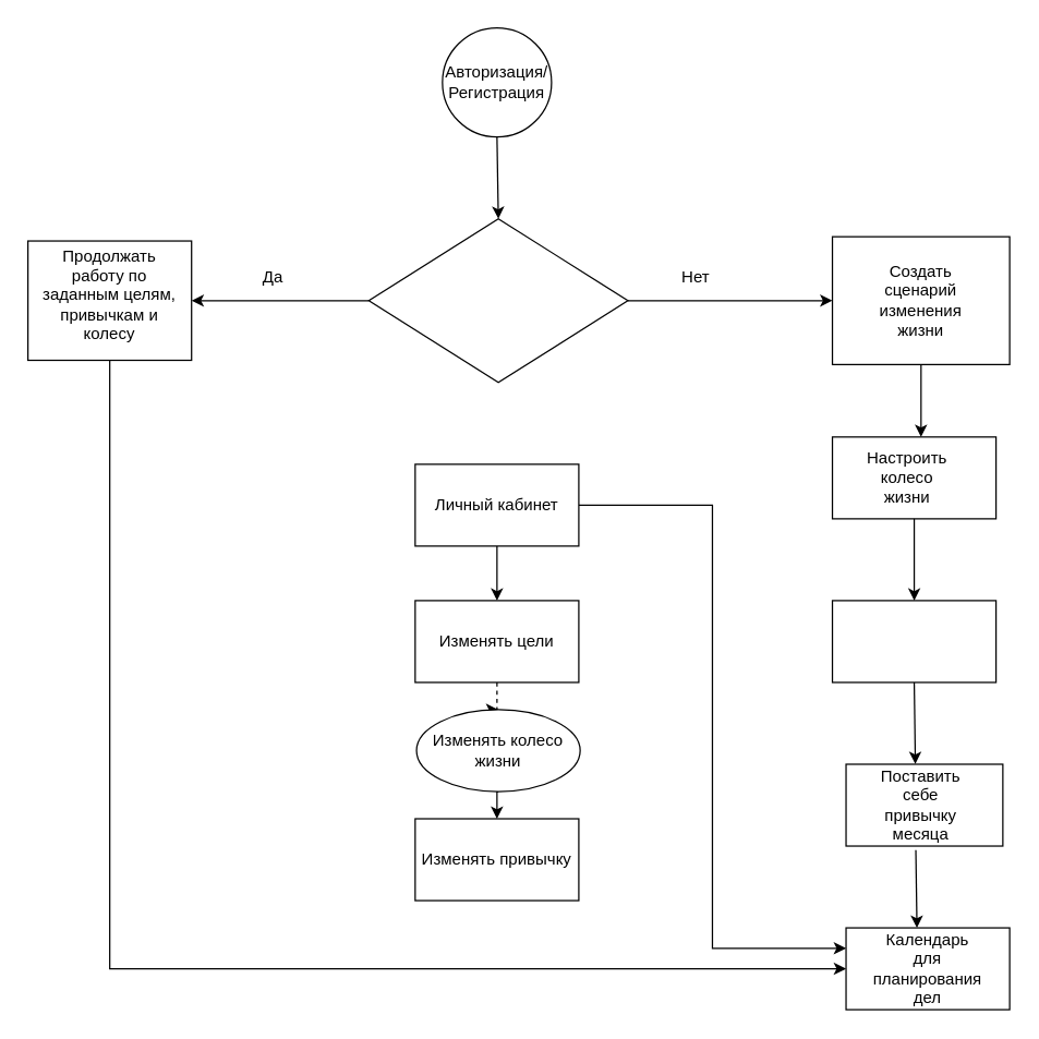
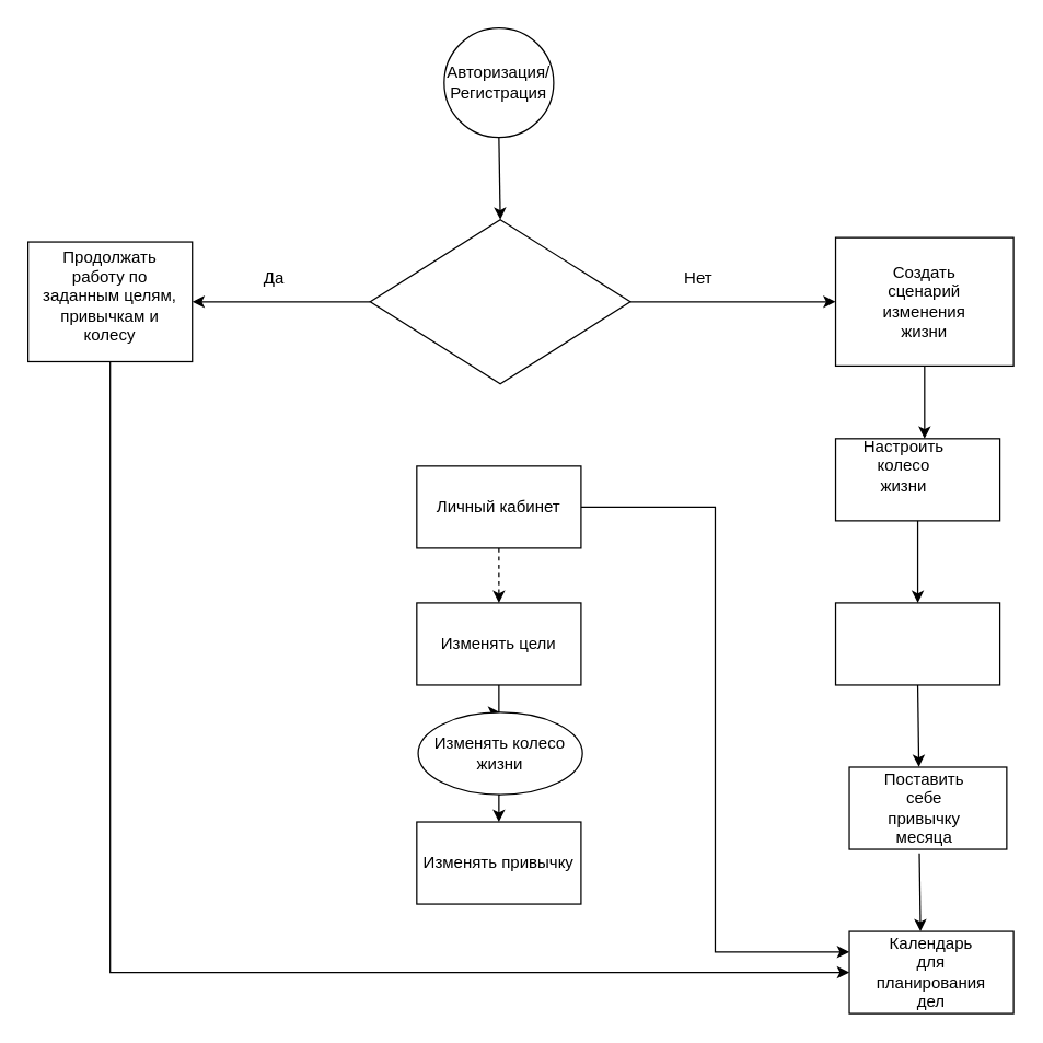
- <mxCell id="16" value="Настроить колесо жизни" style="text;html=1;strokeColor=none;fillColor=none;align=center;verticalAlign=middle;whiteSpace=wrap;rounded=0;" vertex="1" parent="1"><mxGeometry x="645" y="340" width="40" height="20" as="geometry" /></mxCell>
+ <mxCell id="16" value="Настроить колесо жизни" style="text;html=1;strokeColor=none;fillColor=none;align=center;verticalAlign=middle;whiteSpace=wrap;rounded=0;" vertex="1" parent="1"><mxGeometry x="640" y="330" width="40" height="20" as="geometry" /></mxCell>
- <mxCell id="26" style="edgeStyle=orthogonalEdgeStyle;rounded=0;orthogonalLoop=1;jettySize=auto;html=1;exitX=0.5;exitY=1;exitDx=0;exitDy=0;entryX=0.5;entryY=0;entryDx=0;entryDy=0;" edge="1" parent="1" source="28" target="30"><mxGeometry relative="1" as="geometry" /></mxCell>
+ <mxCell id="26" style="edgeStyle=orthogonalEdgeStyle;rounded=0;orthogonalLoop=1;jettySize=auto;html=1;exitX=0.5;exitY=1;exitDx=0;exitDy=0;entryX=0.5;entryY=0;entryDx=0;entryDy=0;dashed=1;" edge="1" parent="1" source="28" target="30"><mxGeometry relative="1" as="geometry" /></mxCell>
- <mxCell id="29" style="edgeStyle=orthogonalEdgeStyle;rounded=0;orthogonalLoop=1;jettySize=auto;html=1;exitX=0.5;exitY=1;exitDx=0;exitDy=0;dashed=1;" edge="1" parent="1" source="30" target="32"><mxGeometry relative="1" as="geometry" /></mxCell>
+ <mxCell id="29" style="edgeStyle=orthogonalEdgeStyle;rounded=0;orthogonalLoop=1;jettySize=auto;html=1;exitX=0.5;exitY=1;exitDx=0;exitDy=0;" edge="1" parent="1" source="30" target="32"><mxGeometry relative="1" as="geometry" /></mxCell>
